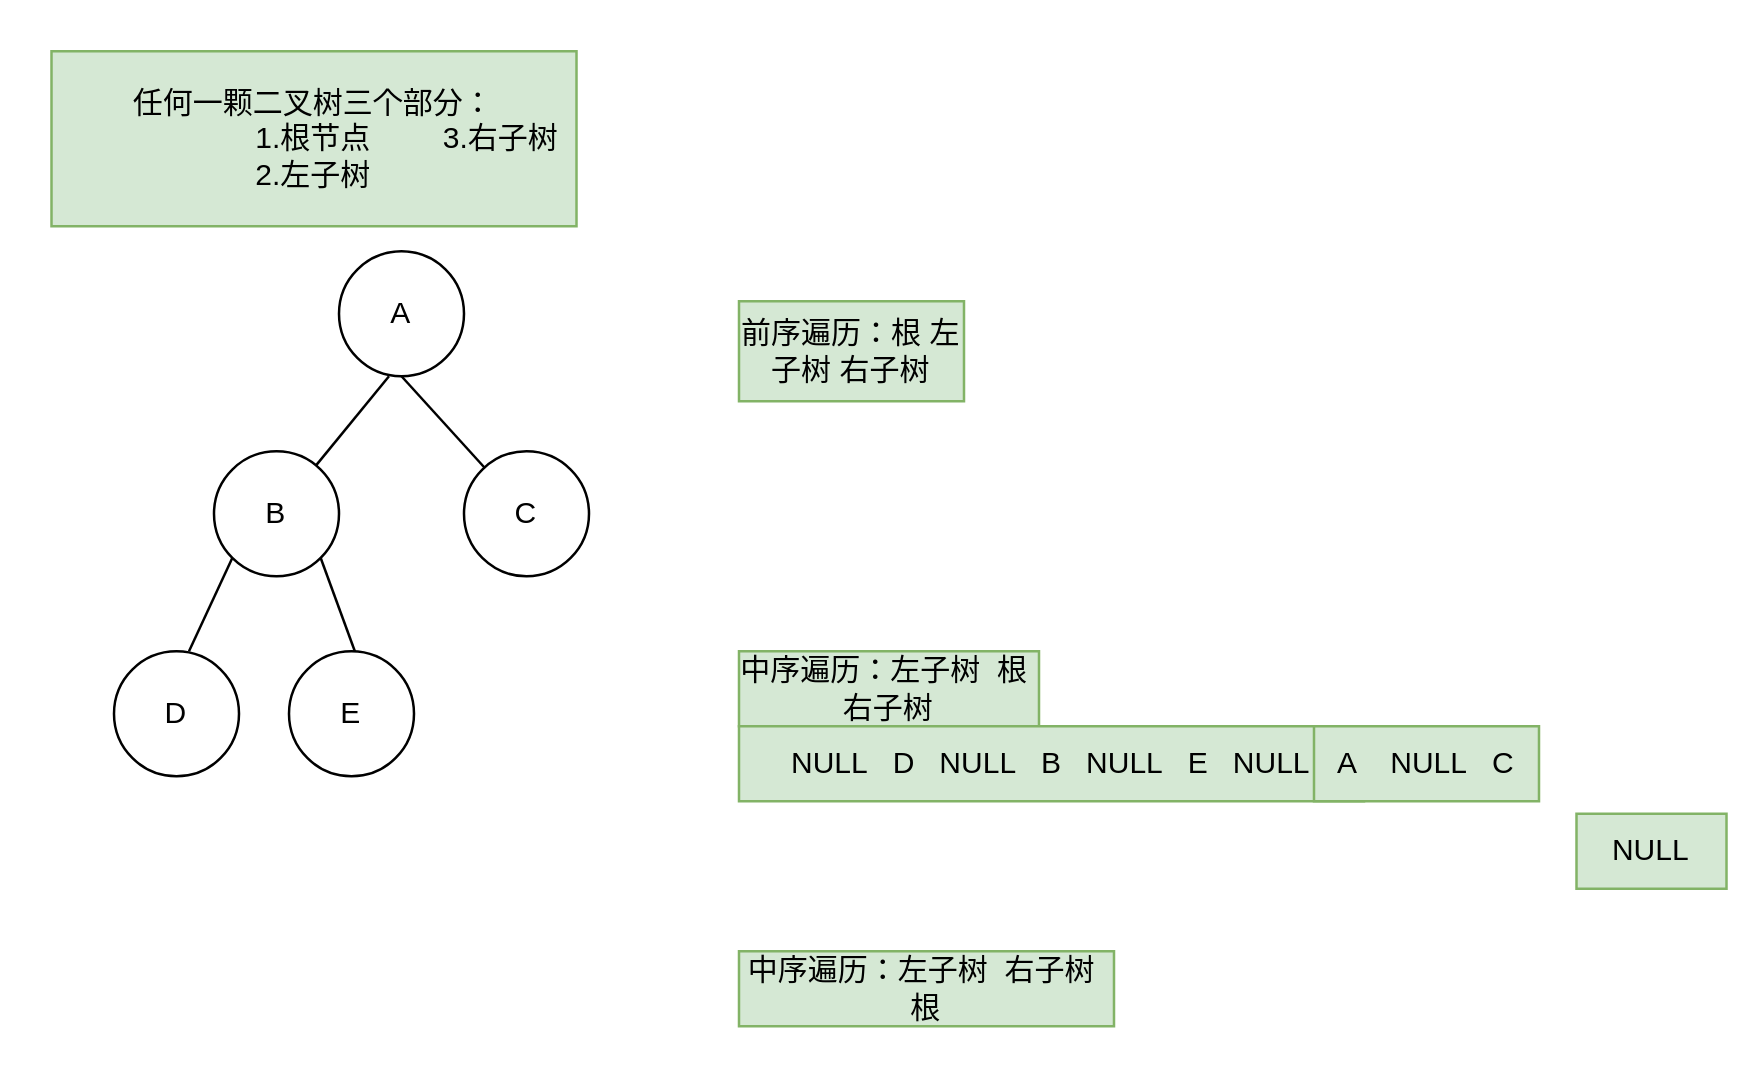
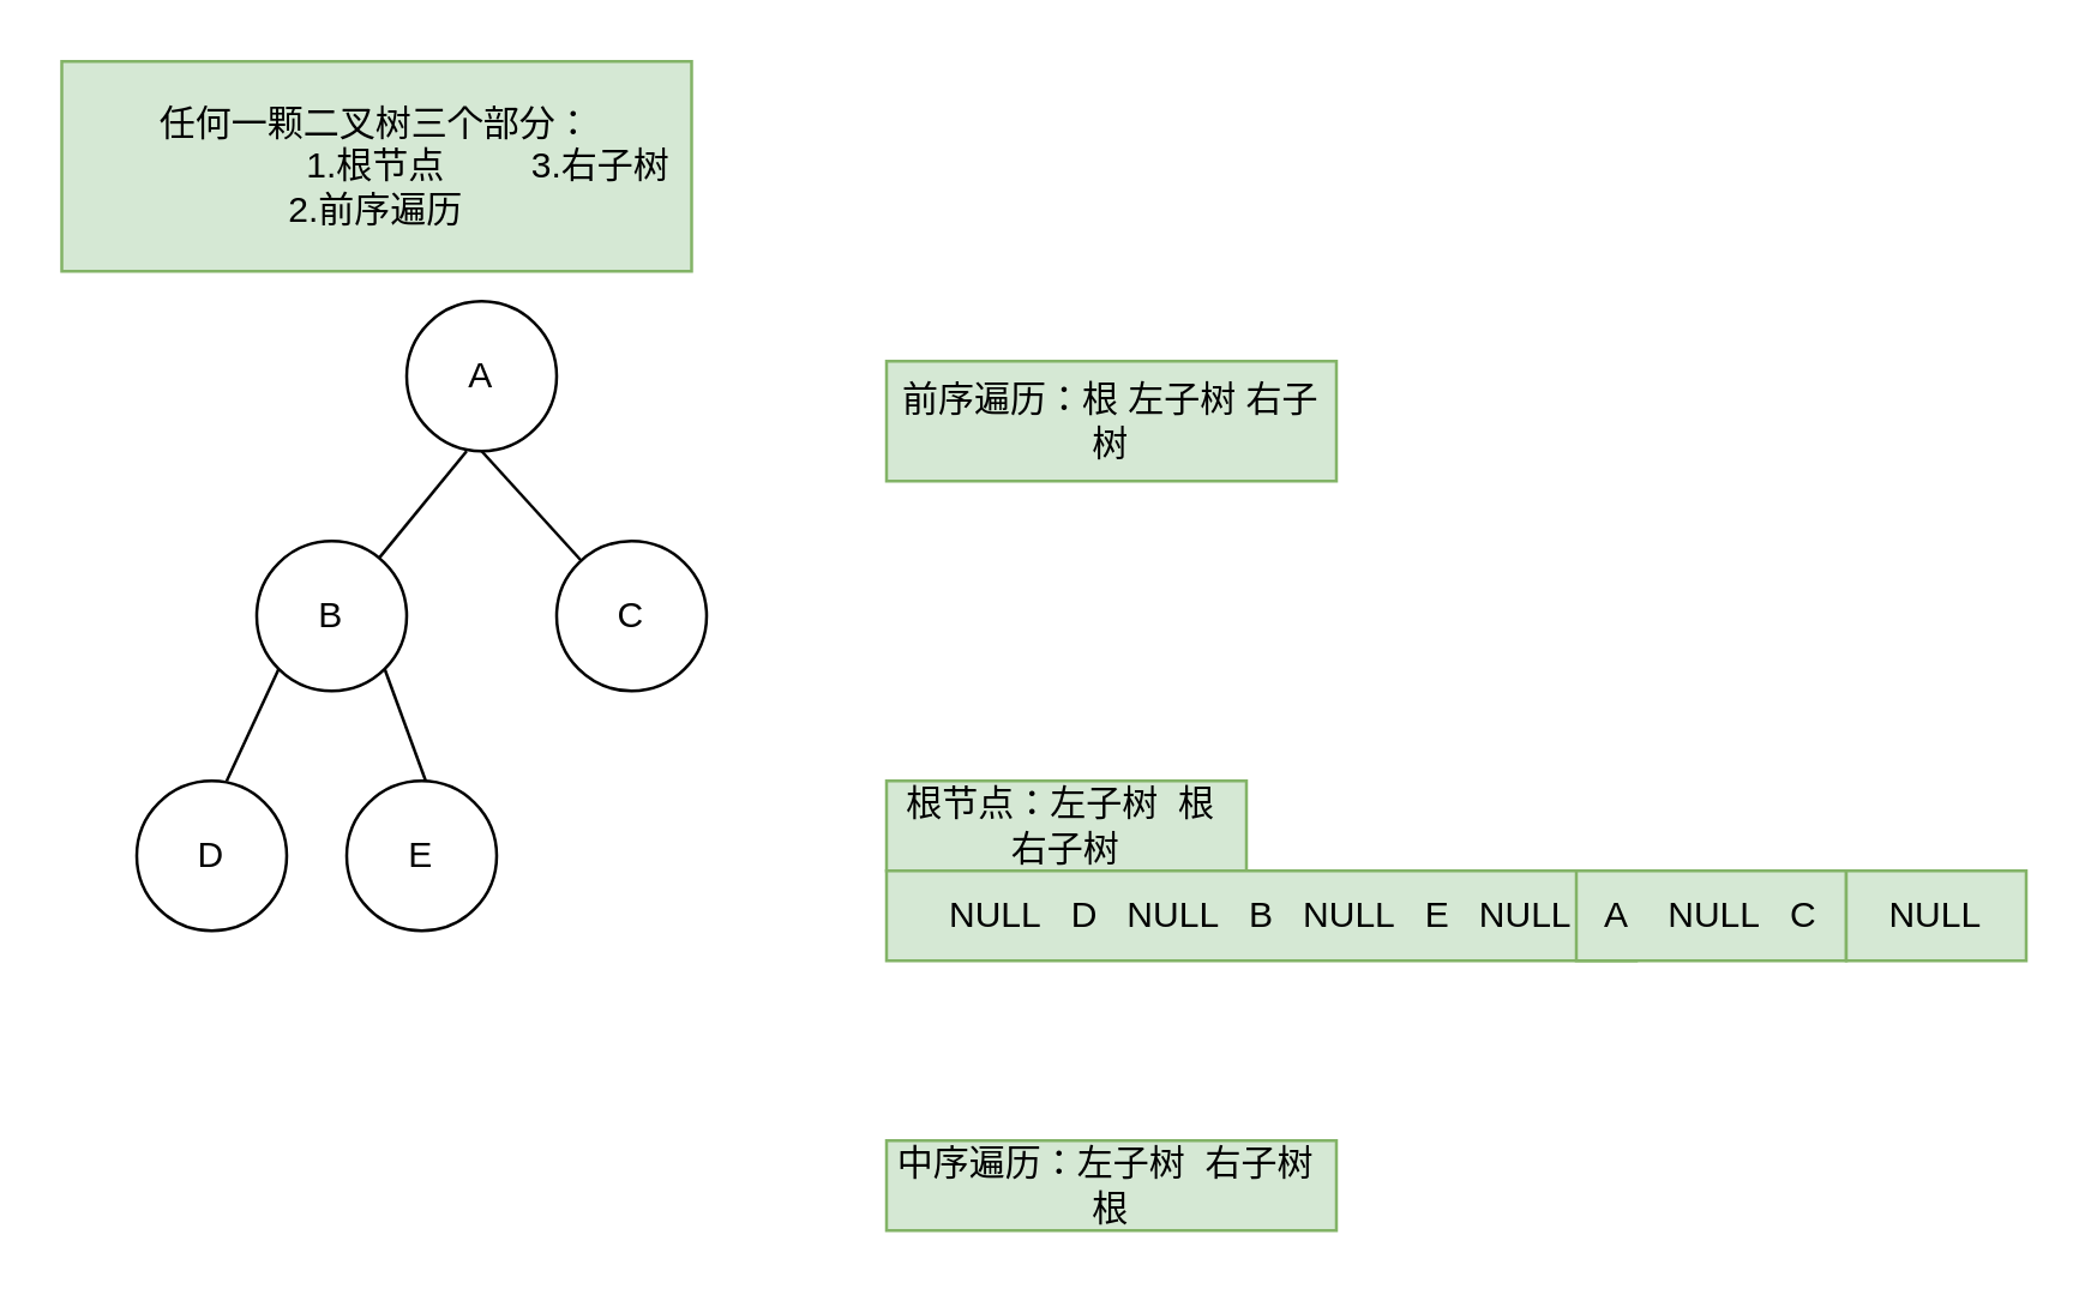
- <mxCell id="11" value="任何一颗二叉树三个部分：&lt;br&gt;1.根节点&lt;br&gt;2.左子树" style="text;html=1;align=center;verticalAlign=middle;whiteSpace=wrap;rounded=0;fillColor=#d5e8d4;strokeColor=#82b366;" vertex="1" parent="1"><mxGeometry x="20" y="20" width="210" height="70" as="geometry" /></mxCell>
+ <mxCell id="11" value="任何一颗二叉树三个部分：&lt;br&gt;1.根节点&lt;br&gt;2.前序遍历" style="text;html=1;align=center;verticalAlign=middle;whiteSpace=wrap;rounded=0;fillColor=#d5e8d4;strokeColor=#82b366;" vertex="1" parent="1"><mxGeometry x="20" y="20" width="210" height="70" as="geometry" /></mxCell>
- <mxCell id="18" value="前序遍历：根 左子树 右子树" style="text;html=1;align=center;verticalAlign=middle;whiteSpace=wrap;rounded=0;fillColor=#d5e8d4;strokeColor=#82b366;" vertex="1" parent="1"><mxGeometry x="295" y="120" width="90" height="40" as="geometry" /></mxCell>
+ <mxCell id="18" value="前序遍历：根 左子树 右子树" style="text;html=1;align=center;verticalAlign=middle;whiteSpace=wrap;rounded=0;fillColor=#d5e8d4;strokeColor=#82b366;" vertex="1" parent="1"><mxGeometry x="295" y="120" width="150" height="40" as="geometry" /></mxCell>
- <mxCell id="19" value="中序遍历：左子树&amp;nbsp; 根&amp;nbsp; 右子树" style="text;html=1;align=center;verticalAlign=middle;whiteSpace=wrap;rounded=0;fillColor=#d5e8d4;strokeColor=#82b366;" vertex="1" parent="1"><mxGeometry x="295" y="260" width="120" height="30" as="geometry" /></mxCell>
+ <mxCell id="19" value="根节点：左子树&amp;nbsp; 根&amp;nbsp; 右子树" style="text;html=1;align=center;verticalAlign=middle;whiteSpace=wrap;rounded=0;fillColor=#d5e8d4;strokeColor=#82b366;" vertex="1" parent="1"><mxGeometry x="295" y="260" width="120" height="30" as="geometry" /></mxCell>
- <mxCell id="22" value="NULL" style="text;html=1;align=center;verticalAlign=middle;whiteSpace=wrap;rounded=0;fontFamily=Helvetica;fontSize=12;fillColor=#d5e8d4;strokeColor=#82b366;" vertex="1" parent="1"><mxGeometry x="630" y="325" width="60" height="30" as="geometry" /></mxCell>
+ <mxCell id="22" value="NULL" style="text;html=1;align=center;verticalAlign=middle;whiteSpace=wrap;rounded=0;fontFamily=Helvetica;fontSize=12;fillColor=#d5e8d4;strokeColor=#82b366;" vertex="1" parent="1"><mxGeometry x="615" y="290" width="60" height="30" as="geometry" /></mxCell>
